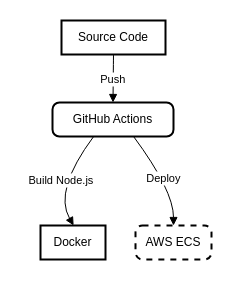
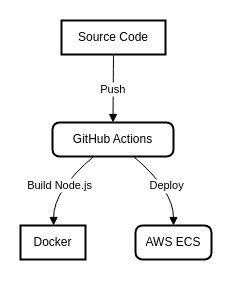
- <mxCell id="3" value="GitHub Actions" style="rounded=1;absoluteArcSize=1;arcSize=14;whiteSpace=wrap;strokeWidth=2;" vertex="1" parent="1"><mxGeometry x="52" y="102" width="121" height="34" as="geometry" /></mxCell>
+ <mxCell id="3" value="GitHub Actions" style="rounded=1;absoluteArcSize=1;arcSize=14;whiteSpace=wrap;strokeWidth=2;" vertex="1" parent="1"><mxGeometry x="52" y="122" width="121" height="34" as="geometry" /></mxCell>
- <mxCell id="4" value="Docker" style="whiteSpace=wrap;strokeWidth=2;" vertex="1" parent="1"><mxGeometry x="40" y="225" width="65" height="34" as="geometry" /></mxCell>
+ <mxCell id="4" value="Docker" style="whiteSpace=wrap;strokeWidth=2;" vertex="1" parent="1"><mxGeometry x="20" y="225" width="65" height="34" as="geometry" /></mxCell>
- <mxCell id="5" value="AWS ECS" style="rounded=1;absoluteArcSize=1;arcSize=14;whiteSpace=wrap;strokeWidth=2;dashed=1;" vertex="1" parent="1"><mxGeometry x="135" y="225" width="76" height="34" as="geometry" /></mxCell>
+ <mxCell id="5" value="AWS ECS" style="rounded=1;absoluteArcSize=1;arcSize=14;whiteSpace=wrap;strokeWidth=2;" vertex="1" parent="1"><mxGeometry x="135" y="225" width="76" height="34" as="geometry" /></mxCell>
